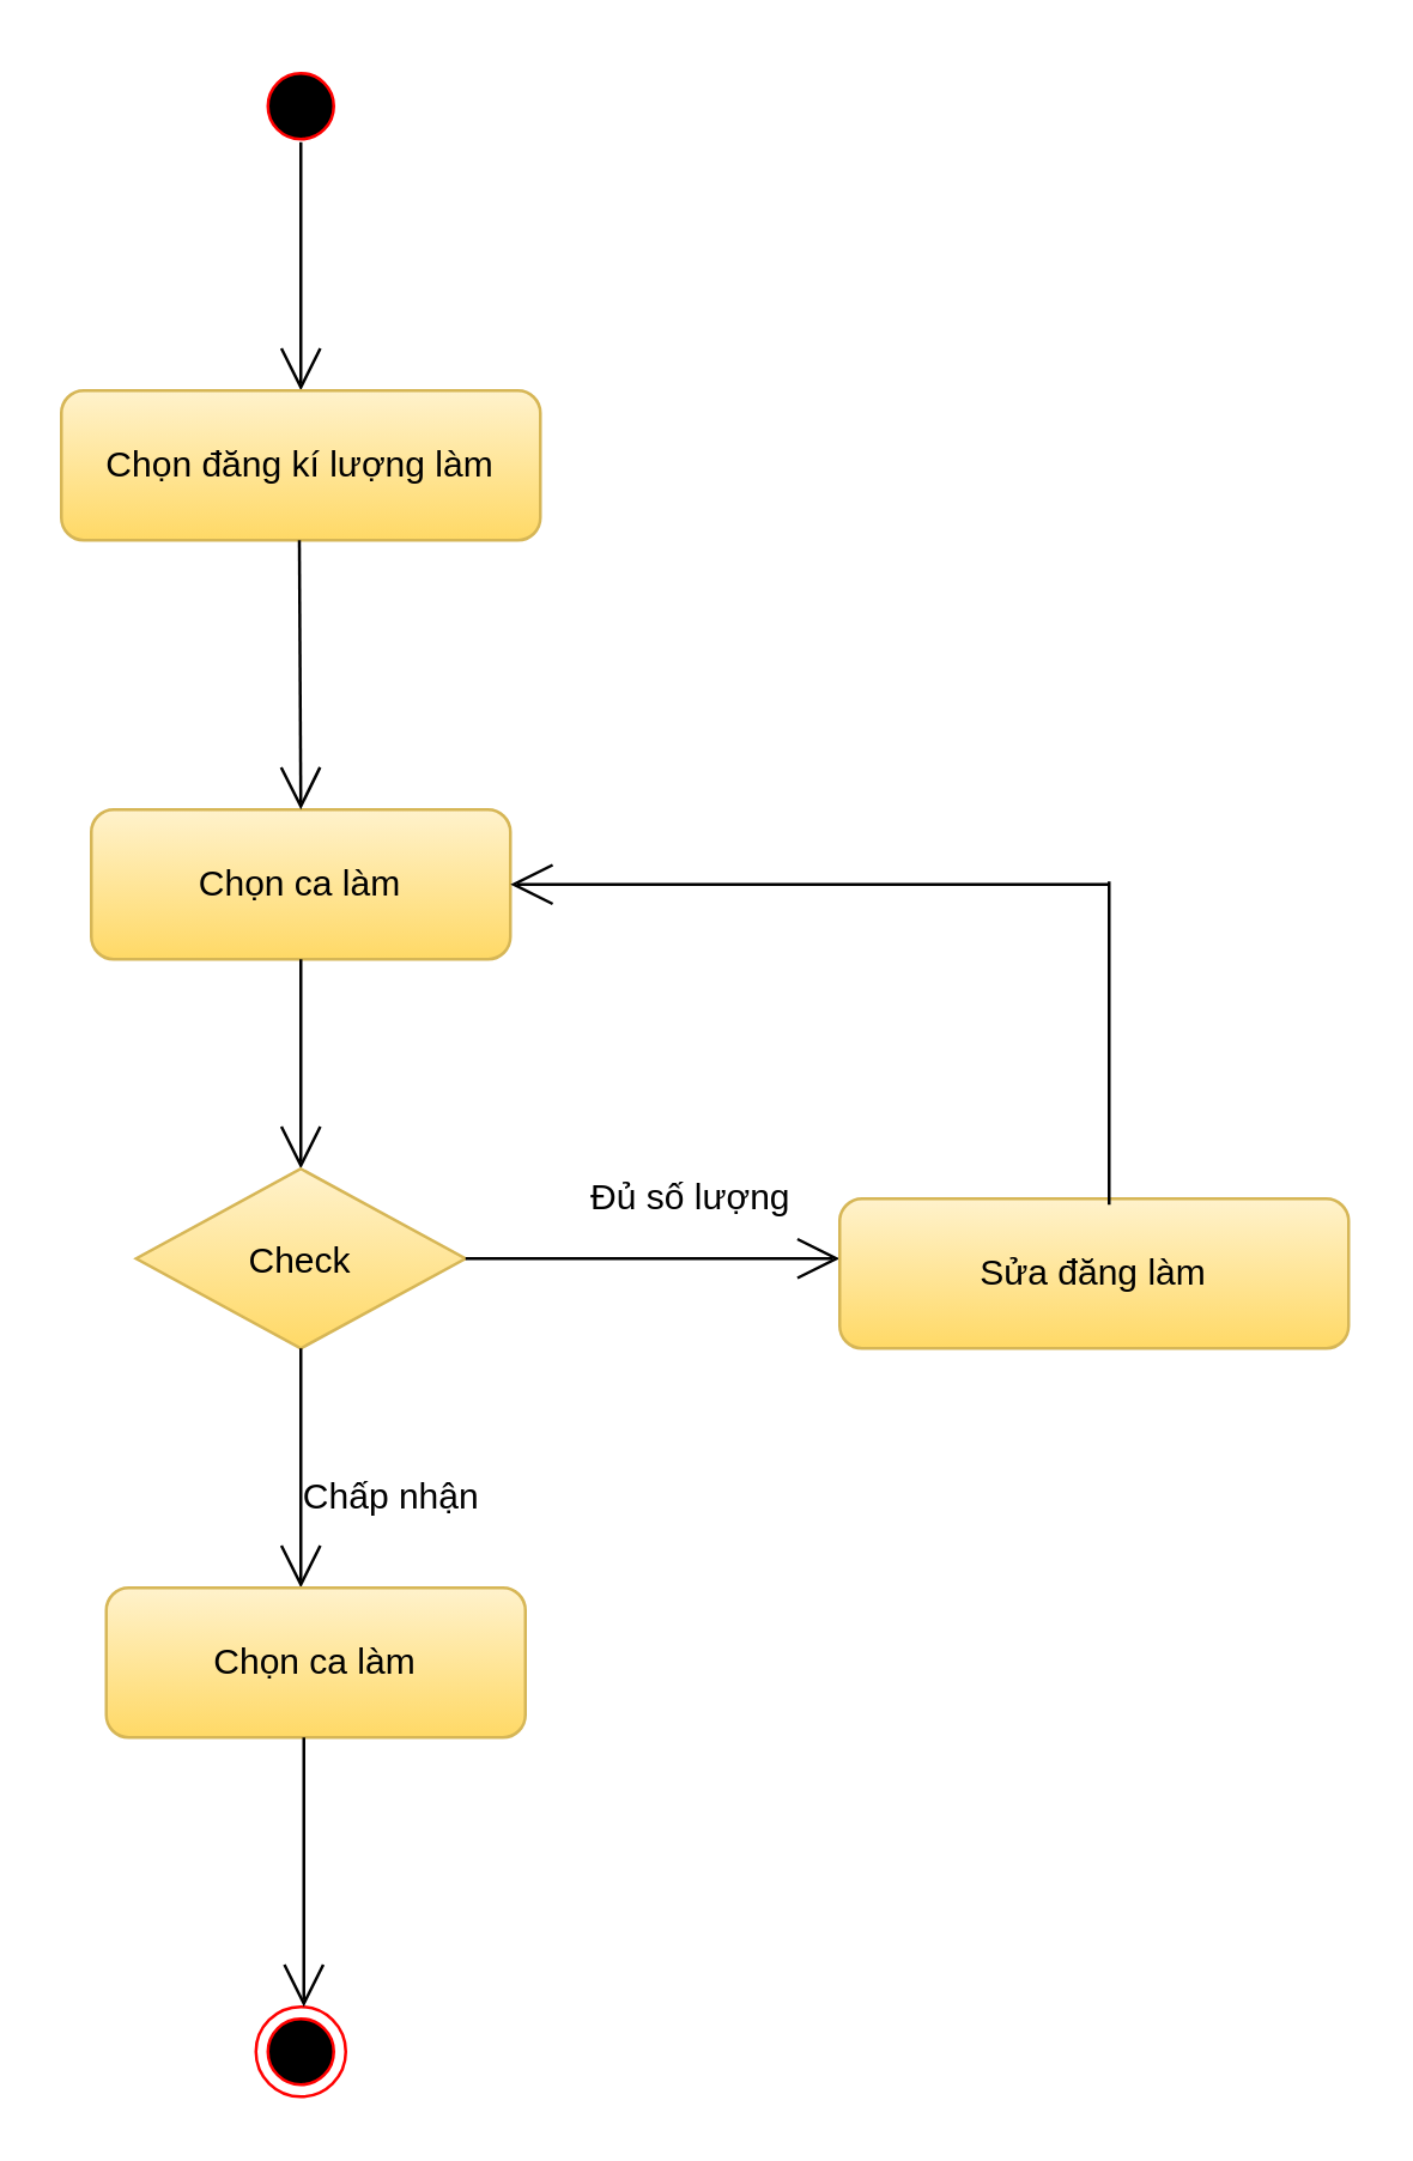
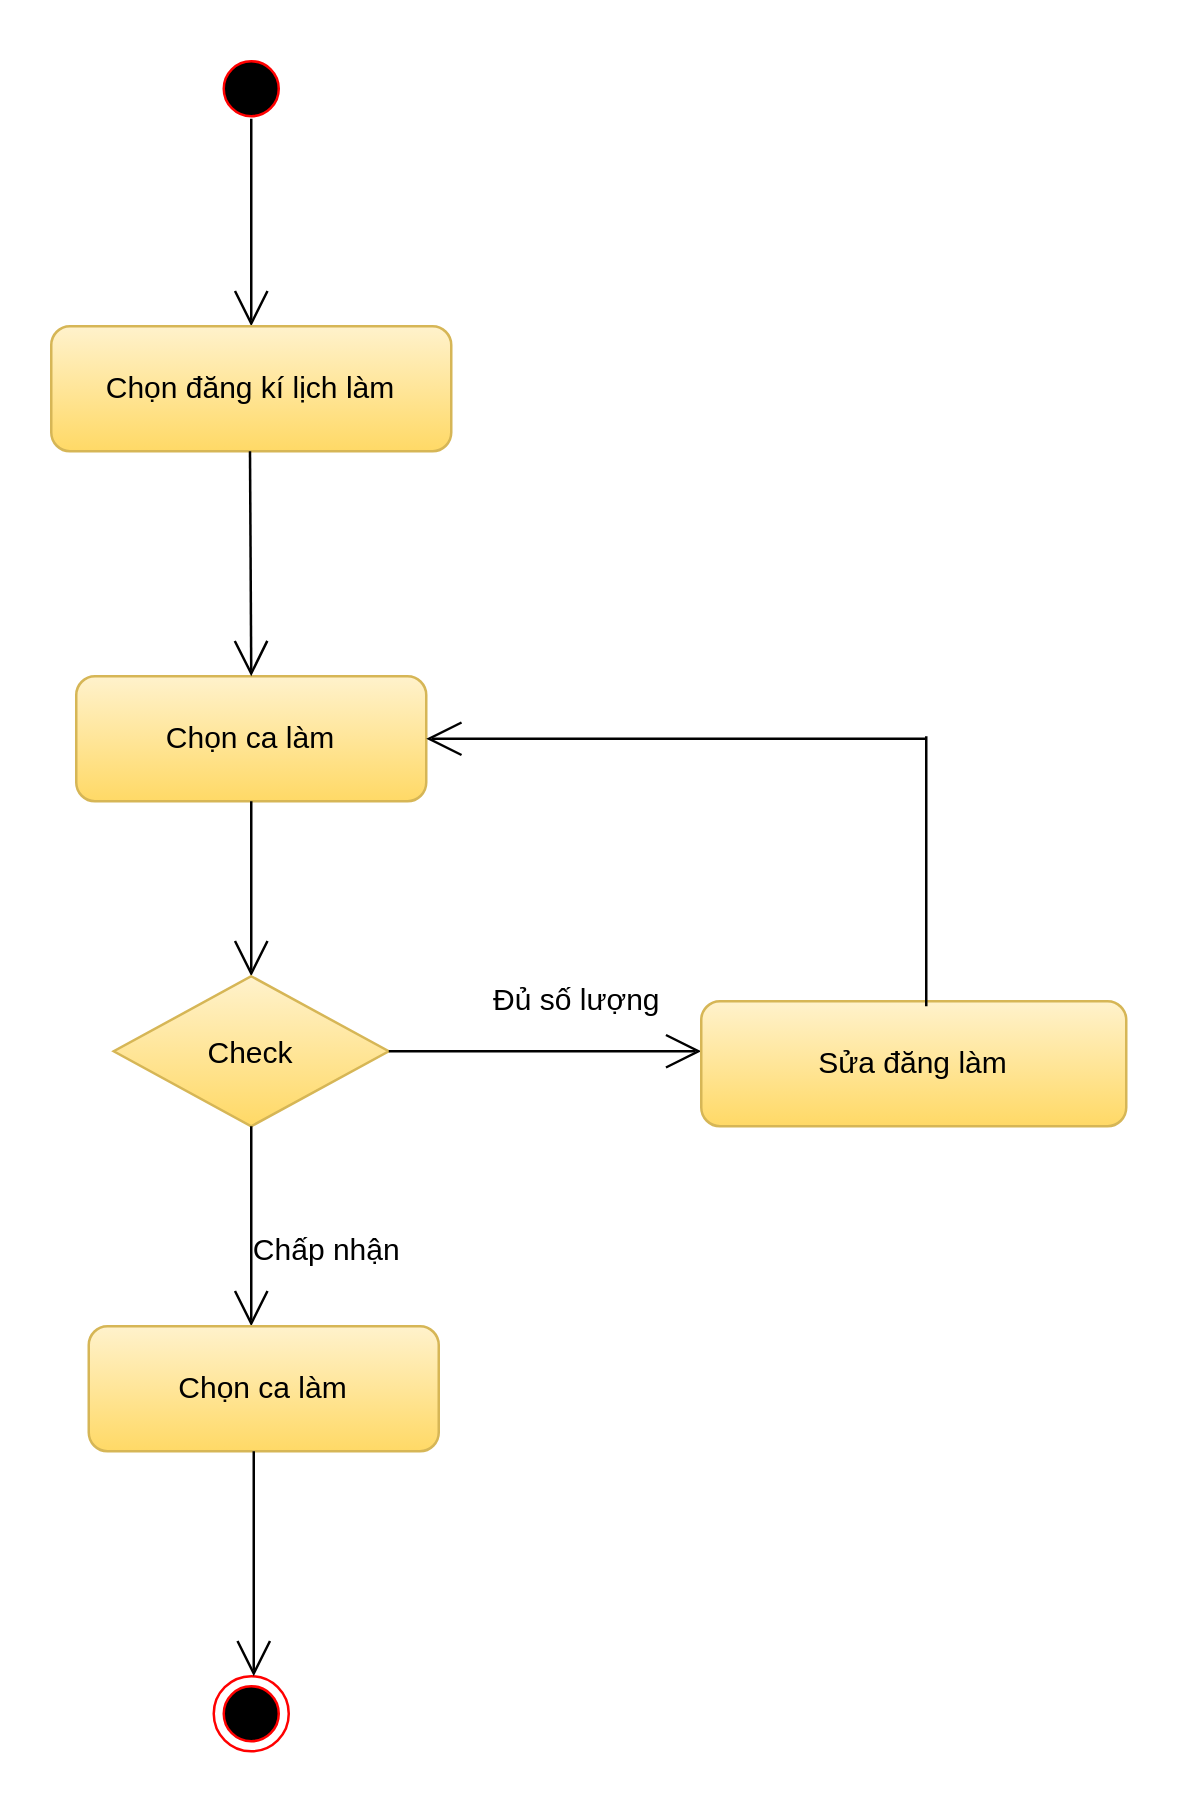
- <mxCell id="16" value="Chọn đăng kí lượng làm" style="rounded=1;whiteSpace=wrap;html=1;fillColor=#fff2cc;strokeColor=#d6b656;gradientColor=#ffd966;" vertex="1" parent="1"><mxGeometry x="20" y="130" width="160" height="50" as="geometry" /></mxCell>
+ <mxCell id="16" value="Chọn đăng kí lịch làm" style="rounded=1;whiteSpace=wrap;html=1;fillColor=#fff2cc;strokeColor=#d6b656;gradientColor=#ffd966;" vertex="1" parent="1"><mxGeometry x="20" y="130" width="160" height="50" as="geometry" /></mxCell>
